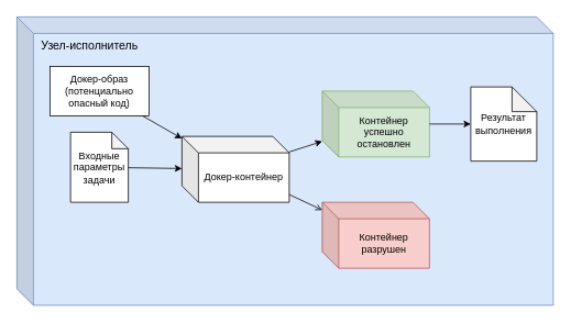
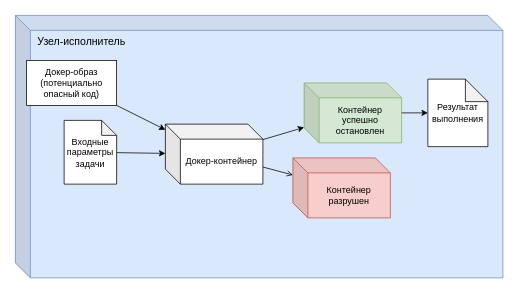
- <mxCell id="3" value="Докер-образ&lt;br&gt;(потенциально опасный код)" style="rounded=0;whiteSpace=wrap;html=1;" vertex="1" parent="1"><mxGeometry x="60" y="80" width="120" height="60" as="geometry" /></mxCell>
+ <mxCell id="3" value="Докер-образ&lt;br&gt;(потенциально опасный код)" style="rounded=0;whiteSpace=wrap;html=1;" vertex="1" parent="1"><mxGeometry x="35" y="80" width="120" height="60" as="geometry" /></mxCell>
- <mxCell id="10" value="Контейнер успешно остановлен" style="shape=cube;whiteSpace=wrap;html=1;boundedLbl=1;backgroundOutline=1;darkOpacity=0.05;darkOpacity2=0.1;fillColor=#d5e8d4;strokeColor=#82b366;" vertex="1" parent="1"><mxGeometry x="390" y="110" width="130" height="80" as="geometry" /></mxCell>
+ <mxCell id="10" value="Контейнер успешно остановлен" style="shape=cube;whiteSpace=wrap;html=1;boundedLbl=1;backgroundOutline=1;darkOpacity=0.05;darkOpacity2=0.1;fillColor=#d5e8d4;strokeColor=#82b366;" vertex="1" parent="1"><mxGeometry x="405" y="110" width="130" height="80" as="geometry" /></mxCell>
- <mxCell id="8" value="Контейнер разрушен" style="shape=cube;whiteSpace=wrap;html=1;boundedLbl=1;backgroundOutline=1;darkOpacity=0.05;darkOpacity2=0.1;fillColor=#f8cecc;strokeColor=#b85450;" vertex="1" parent="1"><mxGeometry x="390" y="245" width="130" height="80" as="geometry" /></mxCell>
+ <mxCell id="8" value="Контейнер разрушен" style="shape=cube;whiteSpace=wrap;html=1;boundedLbl=1;backgroundOutline=1;darkOpacity=0.05;darkOpacity2=0.1;fillColor=#f8cecc;strokeColor=#b85450;" vertex="1" parent="1"><mxGeometry x="390" y="210" width="130" height="80" as="geometry" /></mxCell>
